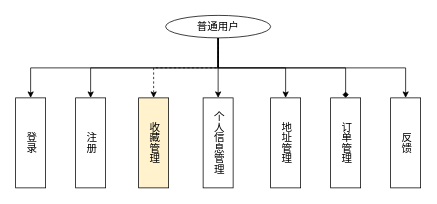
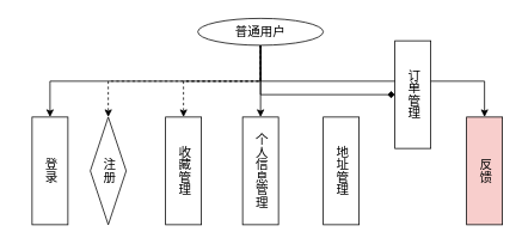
- <mxCell id="3" style="edgeStyle=orthogonalEdgeStyle;rounded=0;orthogonalLoop=1;jettySize=auto;html=1;exitX=0.5;exitY=1;exitDx=0;exitDy=0;" edge="1" parent="1" source="9" target="11"><mxGeometry relative="1" as="geometry" /></mxCell>
+ <mxCell id="3" style="edgeStyle=orthogonalEdgeStyle;rounded=0;orthogonalLoop=1;jettySize=auto;html=1;exitX=0.5;exitY=1;exitDx=0;exitDy=0;dashed=1;" edge="1" parent="1" source="9" target="11"><mxGeometry relative="1" as="geometry" /></mxCell>
- <mxCell id="6" style="edgeStyle=orthogonalEdgeStyle;rounded=0;orthogonalLoop=1;jettySize=auto;html=1;exitX=0.5;exitY=1;exitDx=0;exitDy=0;" edge="1" parent="1" source="9" target="14"><mxGeometry relative="1" as="geometry" /></mxCell>
- <mxCell id="10" value="登录" style="rounded=0;whiteSpace=wrap;html=1;fontSize=14;textDirection=vertical-lr;" vertex="1" parent="1"><mxGeometry x="20" y="130" width="40" height="120" as="geometry" /></mxCell>
+ <mxCell id="10" value="登录" style="rounded=0;whiteSpace=wrap;html=1;fontSize=14;textDirection=vertical-lr;" vertex="1" parent="1"><mxGeometry x="35" y="130" width="40" height="120" as="geometry" /></mxCell>
- <mxCell id="11" value="注册" style="rounded=0;whiteSpace=wrap;html=1;fontSize=14;textDirection=vertical-lr;" vertex="1" parent="1"><mxGeometry x="100" y="130" width="40" height="120" as="geometry" /></mxCell>
+ <mxCell id="11" value="注册" style="rhombus;whiteSpace=wrap;html=1;fontSize=14;textDirection=vertical-lr;" vertex="1" parent="1"><mxGeometry x="100" y="130" width="40" height="120" as="geometry" /></mxCell>
- <mxCell id="12" value="收藏管理" style="rounded=0;whiteSpace=wrap;html=1;fontSize=14;textDirection=vertical-lr;fillColor=#fff2cc;" vertex="1" parent="1"><mxGeometry x="184" y="130" width="40" height="120" as="geometry" /></mxCell>
+ <mxCell id="12" value="收藏管理" style="rounded=0;whiteSpace=wrap;html=1;fontSize=14;textDirection=vertical-lr;" vertex="1" parent="1"><mxGeometry x="184" y="130" width="40" height="120" as="geometry" /></mxCell>
- <mxCell id="15" value="订单管理" style="rounded=0;whiteSpace=wrap;html=1;fontSize=14;textDirection=vertical-lr;" vertex="1" parent="1"><mxGeometry x="440" y="130" width="40" height="120" as="geometry" /></mxCell>
+ <mxCell id="15" value="订单管理" style="rounded=0;whiteSpace=wrap;html=1;fontSize=14;textDirection=vertical-lr;" vertex="1" parent="1"><mxGeometry x="440" y="45" width="40" height="120" as="geometry" /></mxCell>
- <mxCell id="16" value="反馈" style="rounded=0;whiteSpace=wrap;html=1;fontSize=14;textDirection=vertical-lr;" vertex="1" parent="1"><mxGeometry x="520" y="130" width="40" height="120" as="geometry" /></mxCell>
+ <mxCell id="16" value="反馈" style="rounded=0;whiteSpace=wrap;html=1;fontSize=14;textDirection=vertical-lr;fillColor=#f8cecc;" vertex="1" parent="1"><mxGeometry x="520" y="130" width="40" height="120" as="geometry" /></mxCell>
